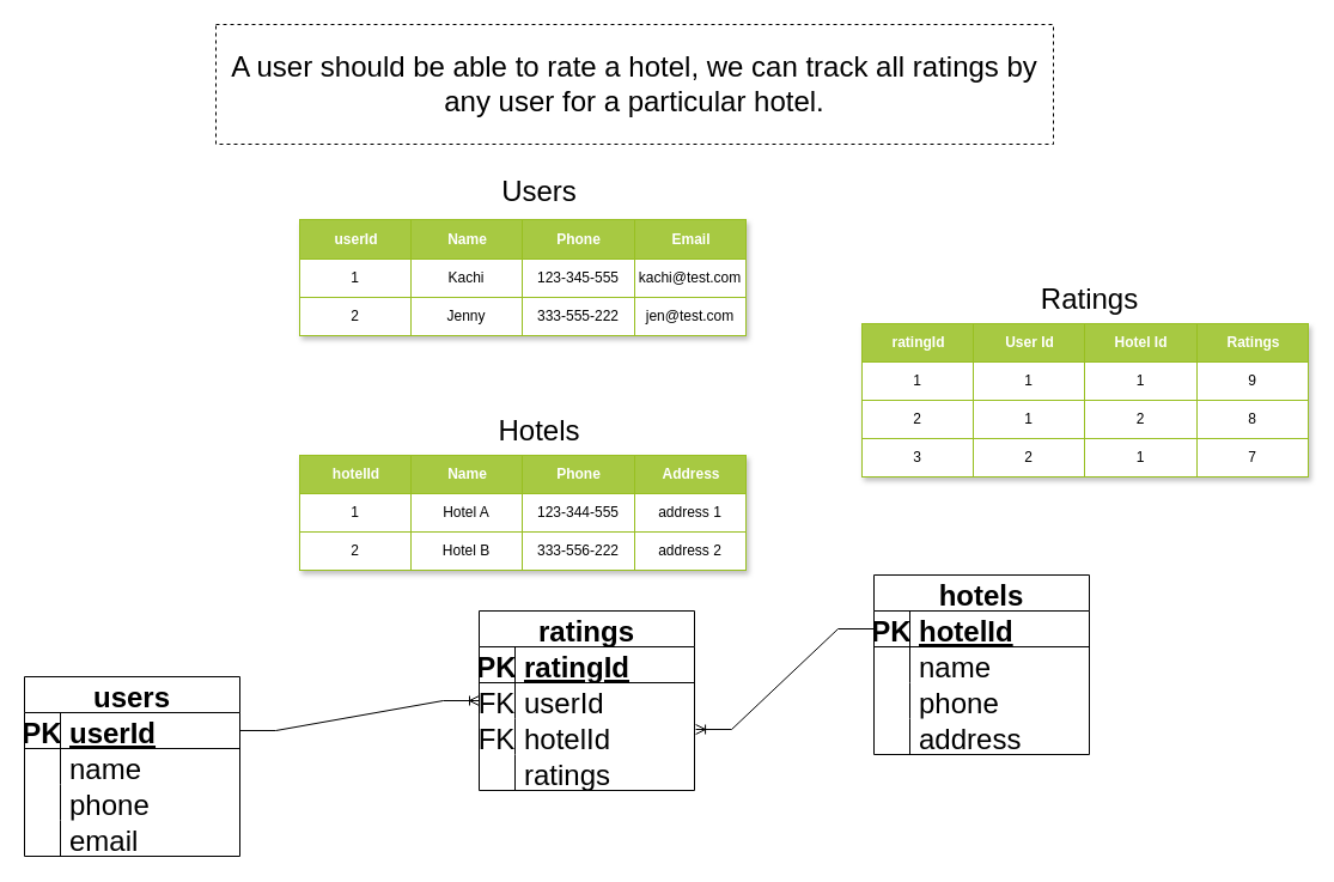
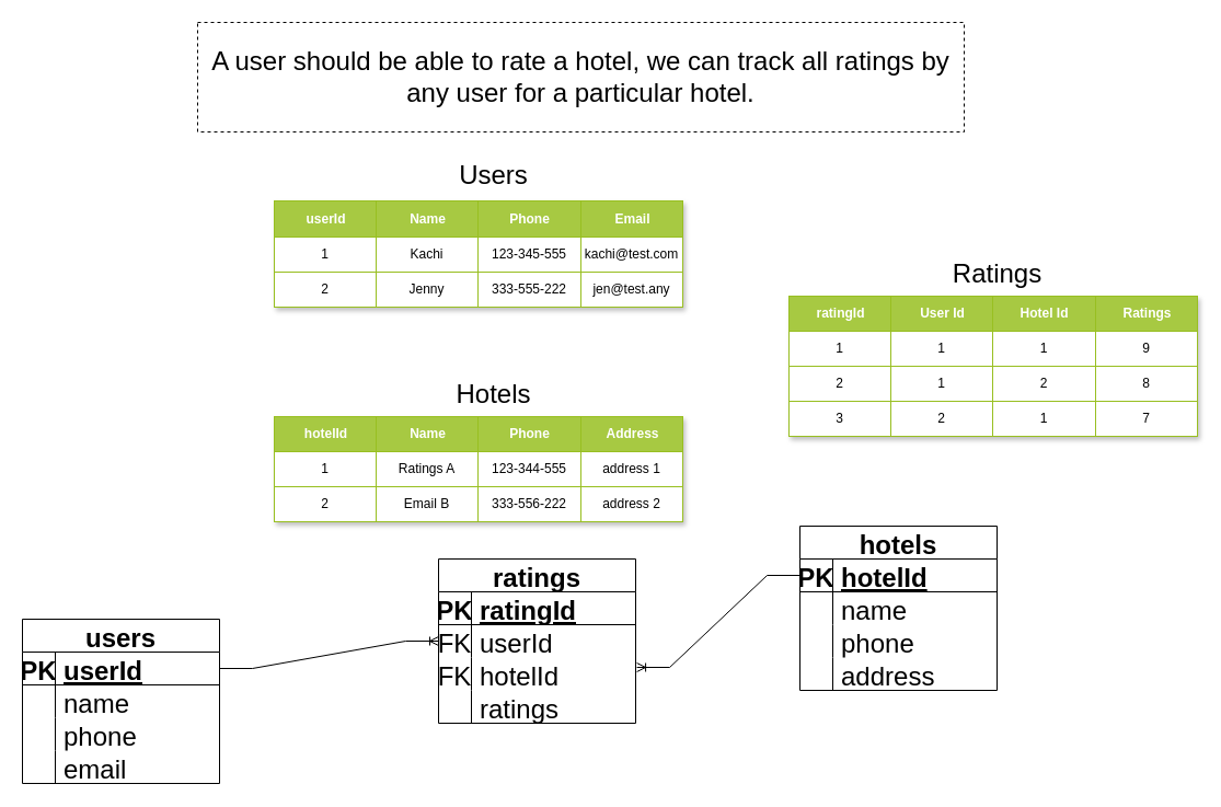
- <mxCell id="17" value="jen@test.com" style="connectable=0;recursiveResize=0;strokeColor=inherit;fillColor=inherit;align=center;whiteSpace=wrap;html=1;" parent="13" vertex="1"><mxGeometry x="280" width="93" height="32" as="geometry"><mxRectangle width="93" height="32" as="alternateBounds" /></mxGeometry></mxCell>
+ <mxCell id="17" value="jen@test.any" style="connectable=0;recursiveResize=0;strokeColor=inherit;fillColor=inherit;align=center;whiteSpace=wrap;html=1;" parent="13" vertex="1"><mxGeometry x="280" width="93" height="32" as="geometry"><mxRectangle width="93" height="32" as="alternateBounds" /></mxGeometry></mxCell>
- <mxCell id="28" value="Hotel A" style="connectable=0;recursiveResize=0;strokeColor=inherit;fillColor=inherit;align=center;whiteSpace=wrap;html=1;" parent="26" vertex="1"><mxGeometry x="93" width="93" height="32" as="geometry"><mxRectangle width="93" height="32" as="alternateBounds" /></mxGeometry></mxCell>
+ <mxCell id="28" value="Ratings A" style="connectable=0;recursiveResize=0;strokeColor=inherit;fillColor=inherit;align=center;whiteSpace=wrap;html=1;" parent="26" vertex="1"><mxGeometry x="93" width="93" height="32" as="geometry"><mxRectangle width="93" height="32" as="alternateBounds" /></mxGeometry></mxCell>
- <mxCell id="33" value="Hotel B" style="connectable=0;recursiveResize=0;strokeColor=inherit;fillColor=inherit;align=center;whiteSpace=wrap;html=1;" parent="31" vertex="1"><mxGeometry x="93" width="93" height="32" as="geometry"><mxRectangle width="93" height="32" as="alternateBounds" /></mxGeometry></mxCell>
+ <mxCell id="33" value="Email B" style="connectable=0;recursiveResize=0;strokeColor=inherit;fillColor=inherit;align=center;whiteSpace=wrap;html=1;" parent="31" vertex="1"><mxGeometry x="93" width="93" height="32" as="geometry"><mxRectangle width="93" height="32" as="alternateBounds" /></mxGeometry></mxCell>
